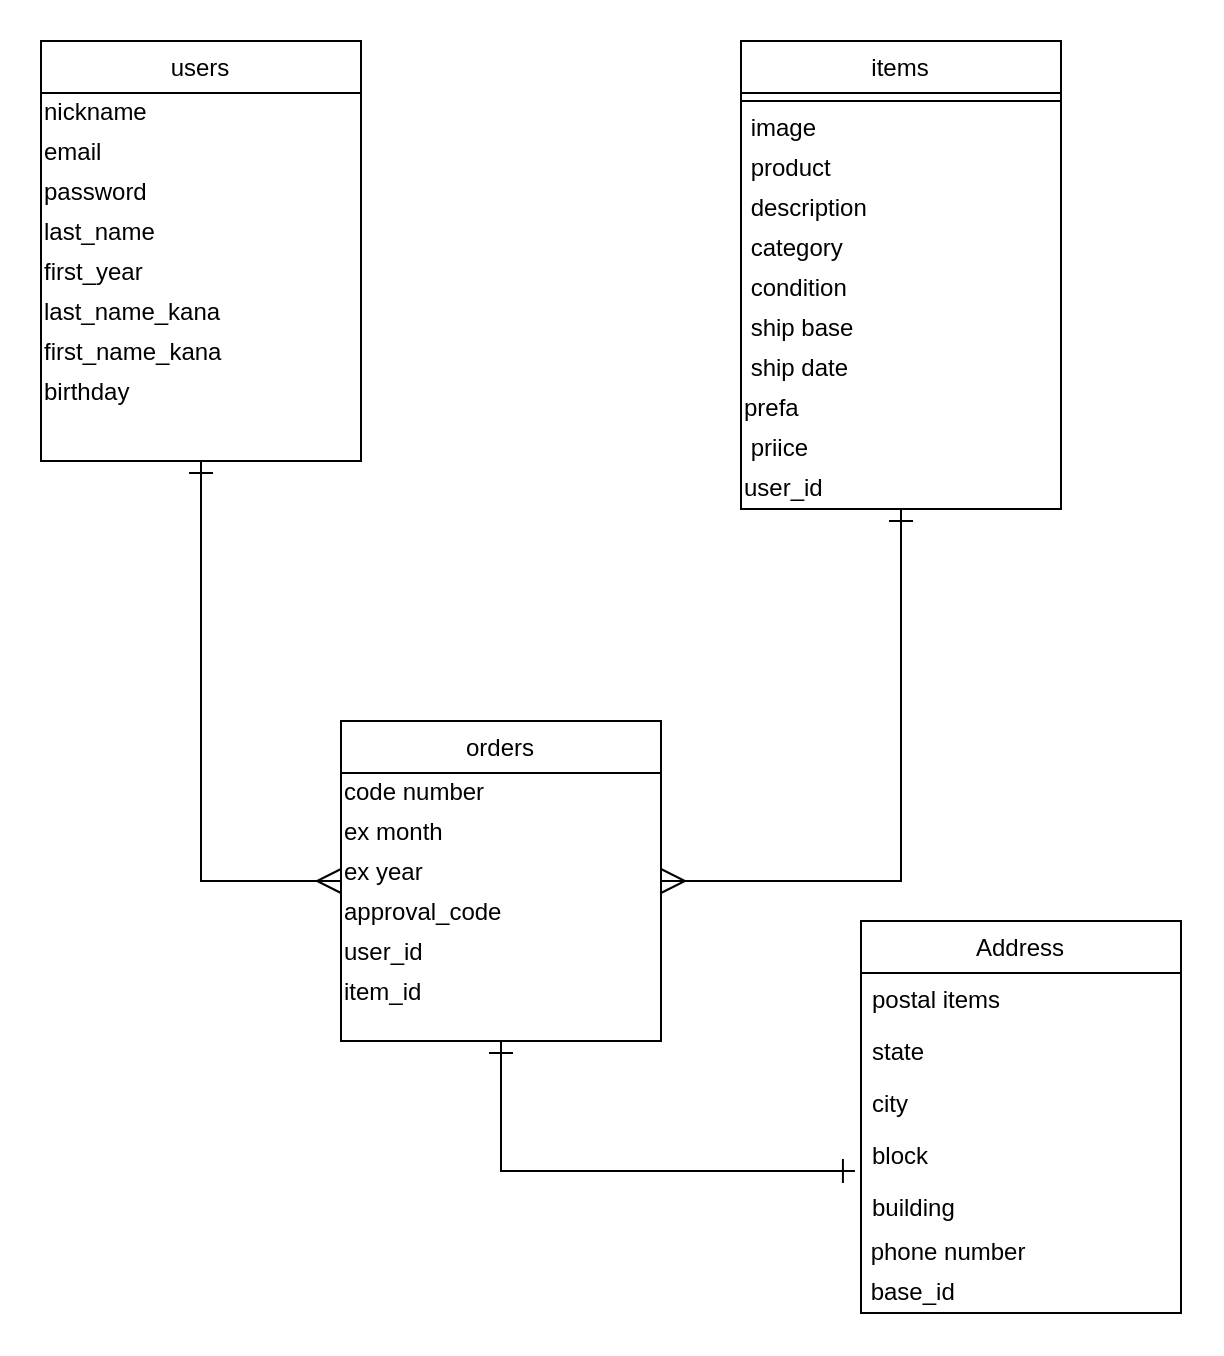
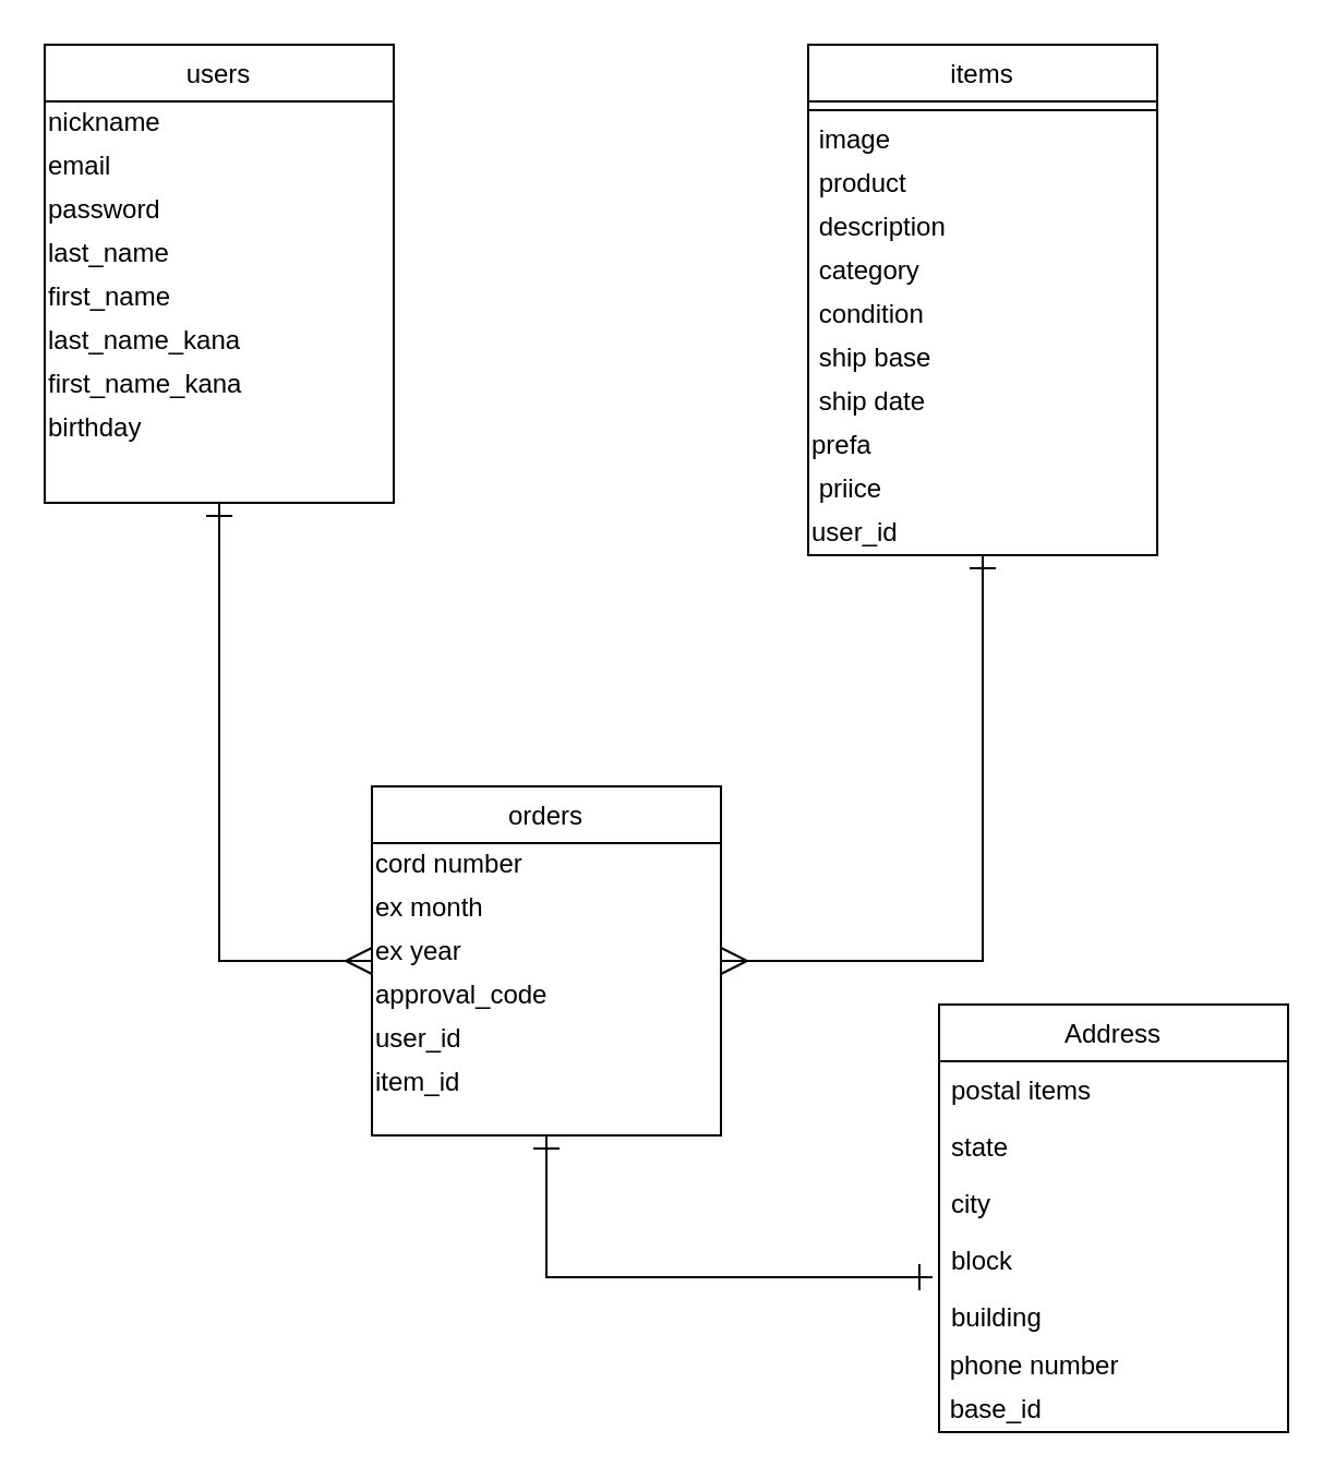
- <mxCell id="8" value="first_year" style="text;html=1;align=left;verticalAlign=middle;resizable=0;points=[];autosize=1;fontFamily=Helvetica;" vertex="1" parent="3"><mxGeometry y="106" width="160" height="20" as="geometry" /></mxCell>
+ <mxCell id="8" value="first_name" style="text;html=1;align=left;verticalAlign=middle;resizable=0;points=[];autosize=1;fontFamily=Helvetica;" vertex="1" parent="3"><mxGeometry y="106" width="160" height="20" as="geometry" /></mxCell>
- <mxCell id="14" value="code number" style="text;html=1;align=left;verticalAlign=middle;resizable=0;points=[];autosize=1;fontFamily=Helvetica;" vertex="1" parent="13"><mxGeometry y="26" width="160" height="20" as="geometry" /></mxCell>
+ <mxCell id="14" value="cord number" style="text;html=1;align=left;verticalAlign=middle;resizable=0;points=[];autosize=1;fontFamily=Helvetica;" vertex="1" parent="13"><mxGeometry y="26" width="160" height="20" as="geometry" /></mxCell>
